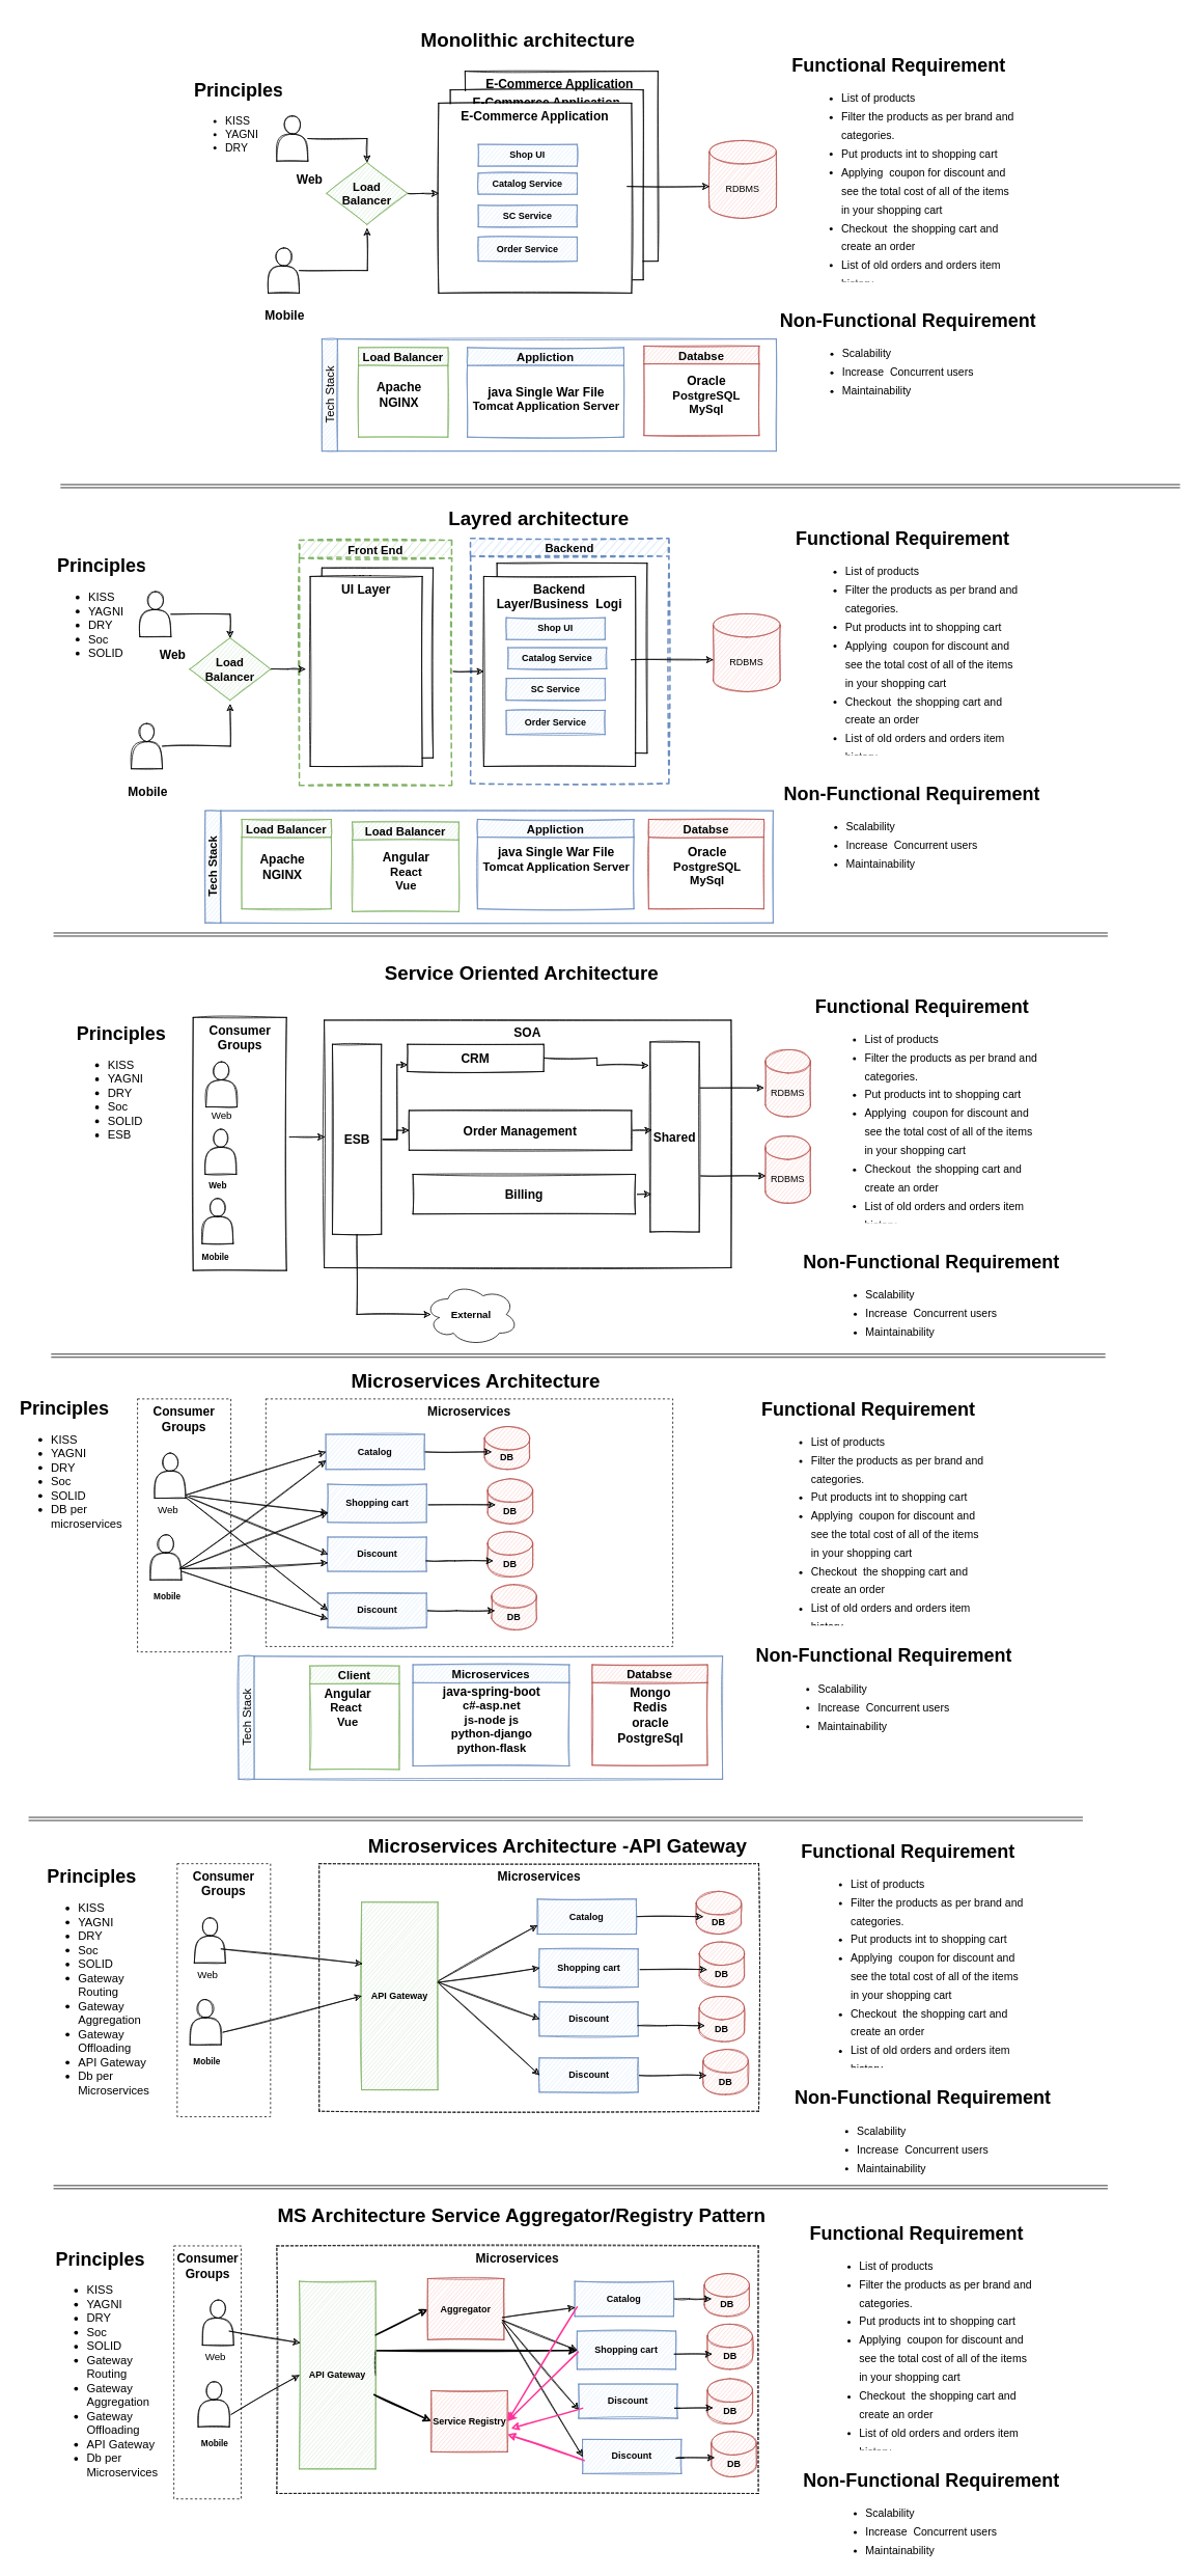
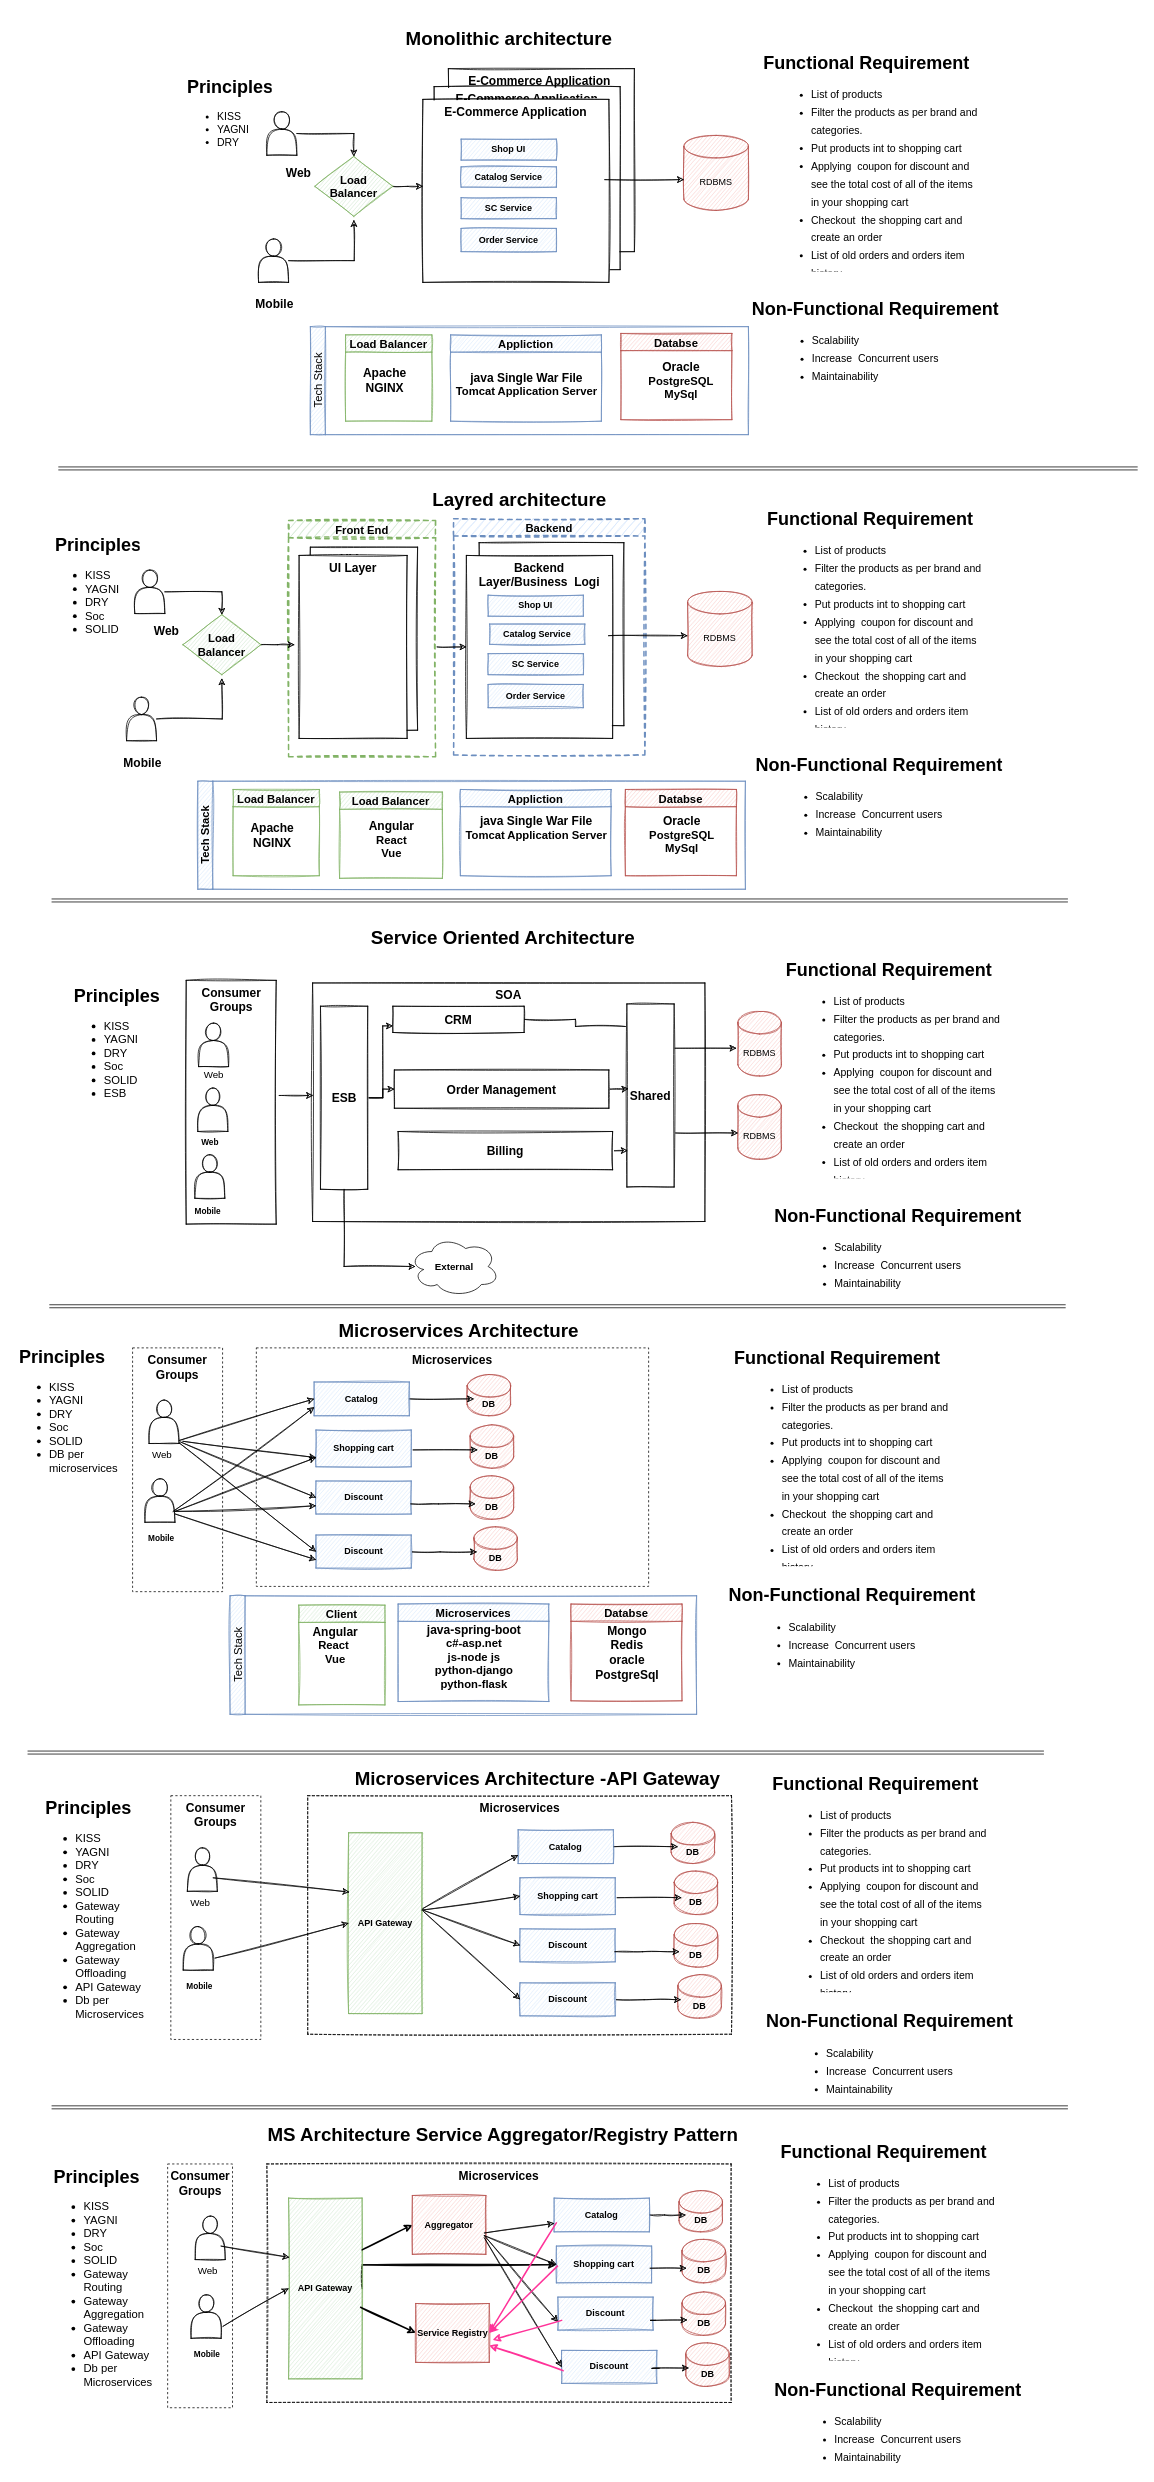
- <mxCell id="84" style="edgeStyle=orthogonalEdgeStyle;rounded=0;sketch=1;orthogonalLoop=1;jettySize=auto;html=1;entryX=-0.032;entryY=0.123;entryDx=0;entryDy=0;entryPerimeter=0;fontSize=11;" parent="1" source="85" target="87" edge="1"><mxGeometry relative="1" as="geometry" /></mxCell>
+ <mxCell id="84" style="edgeStyle=orthogonalEdgeStyle;rounded=0;sketch=1;orthogonalLoop=1;jettySize=auto;html=1;entryX=-0.032;entryY=0.123;entryDx=0;entryDy=0;entryPerimeter=0;fontSize=11;endArrow=none;" parent="1" source="85" target="87" edge="1"><mxGeometry relative="1" as="geometry" /></mxCell>
